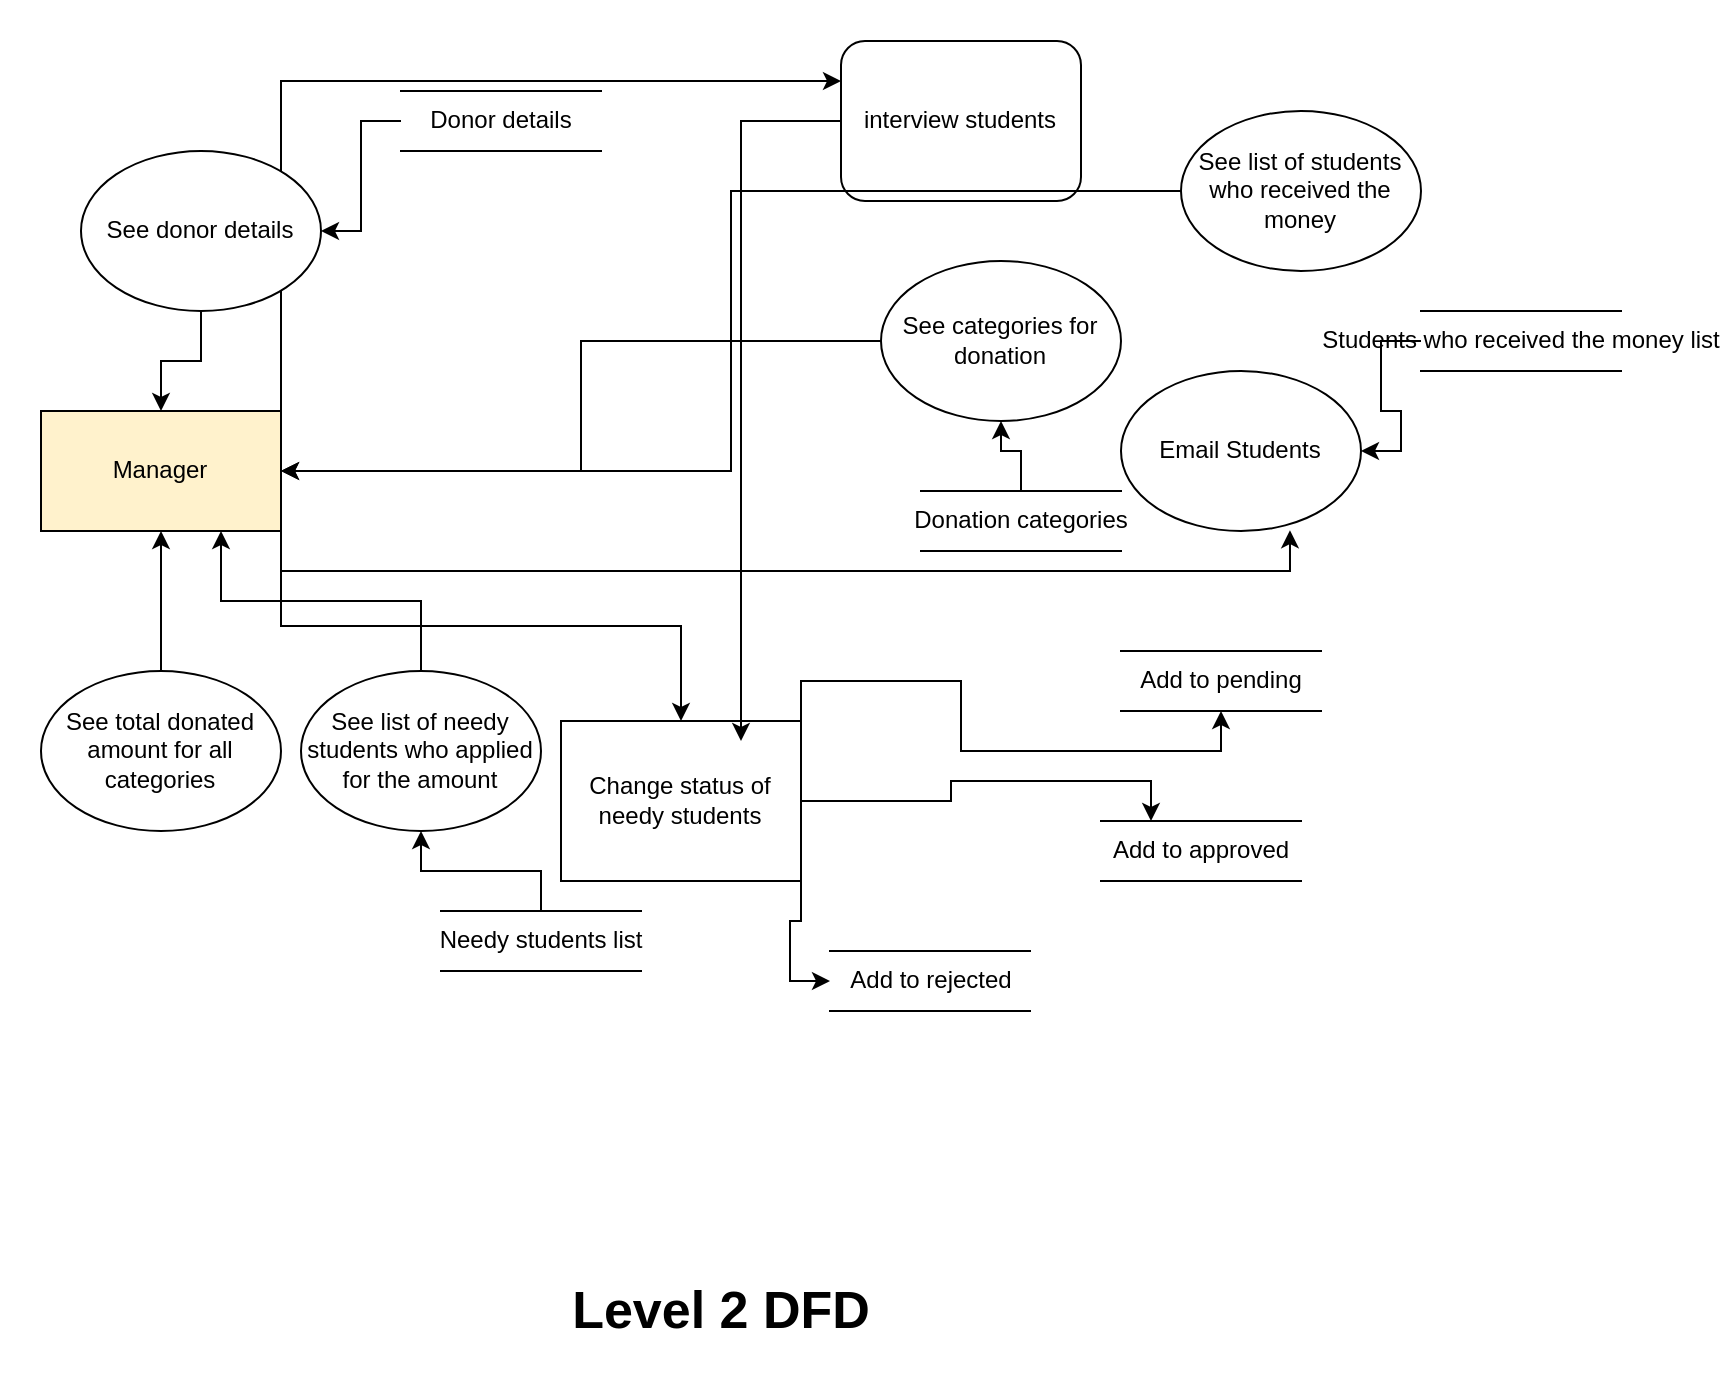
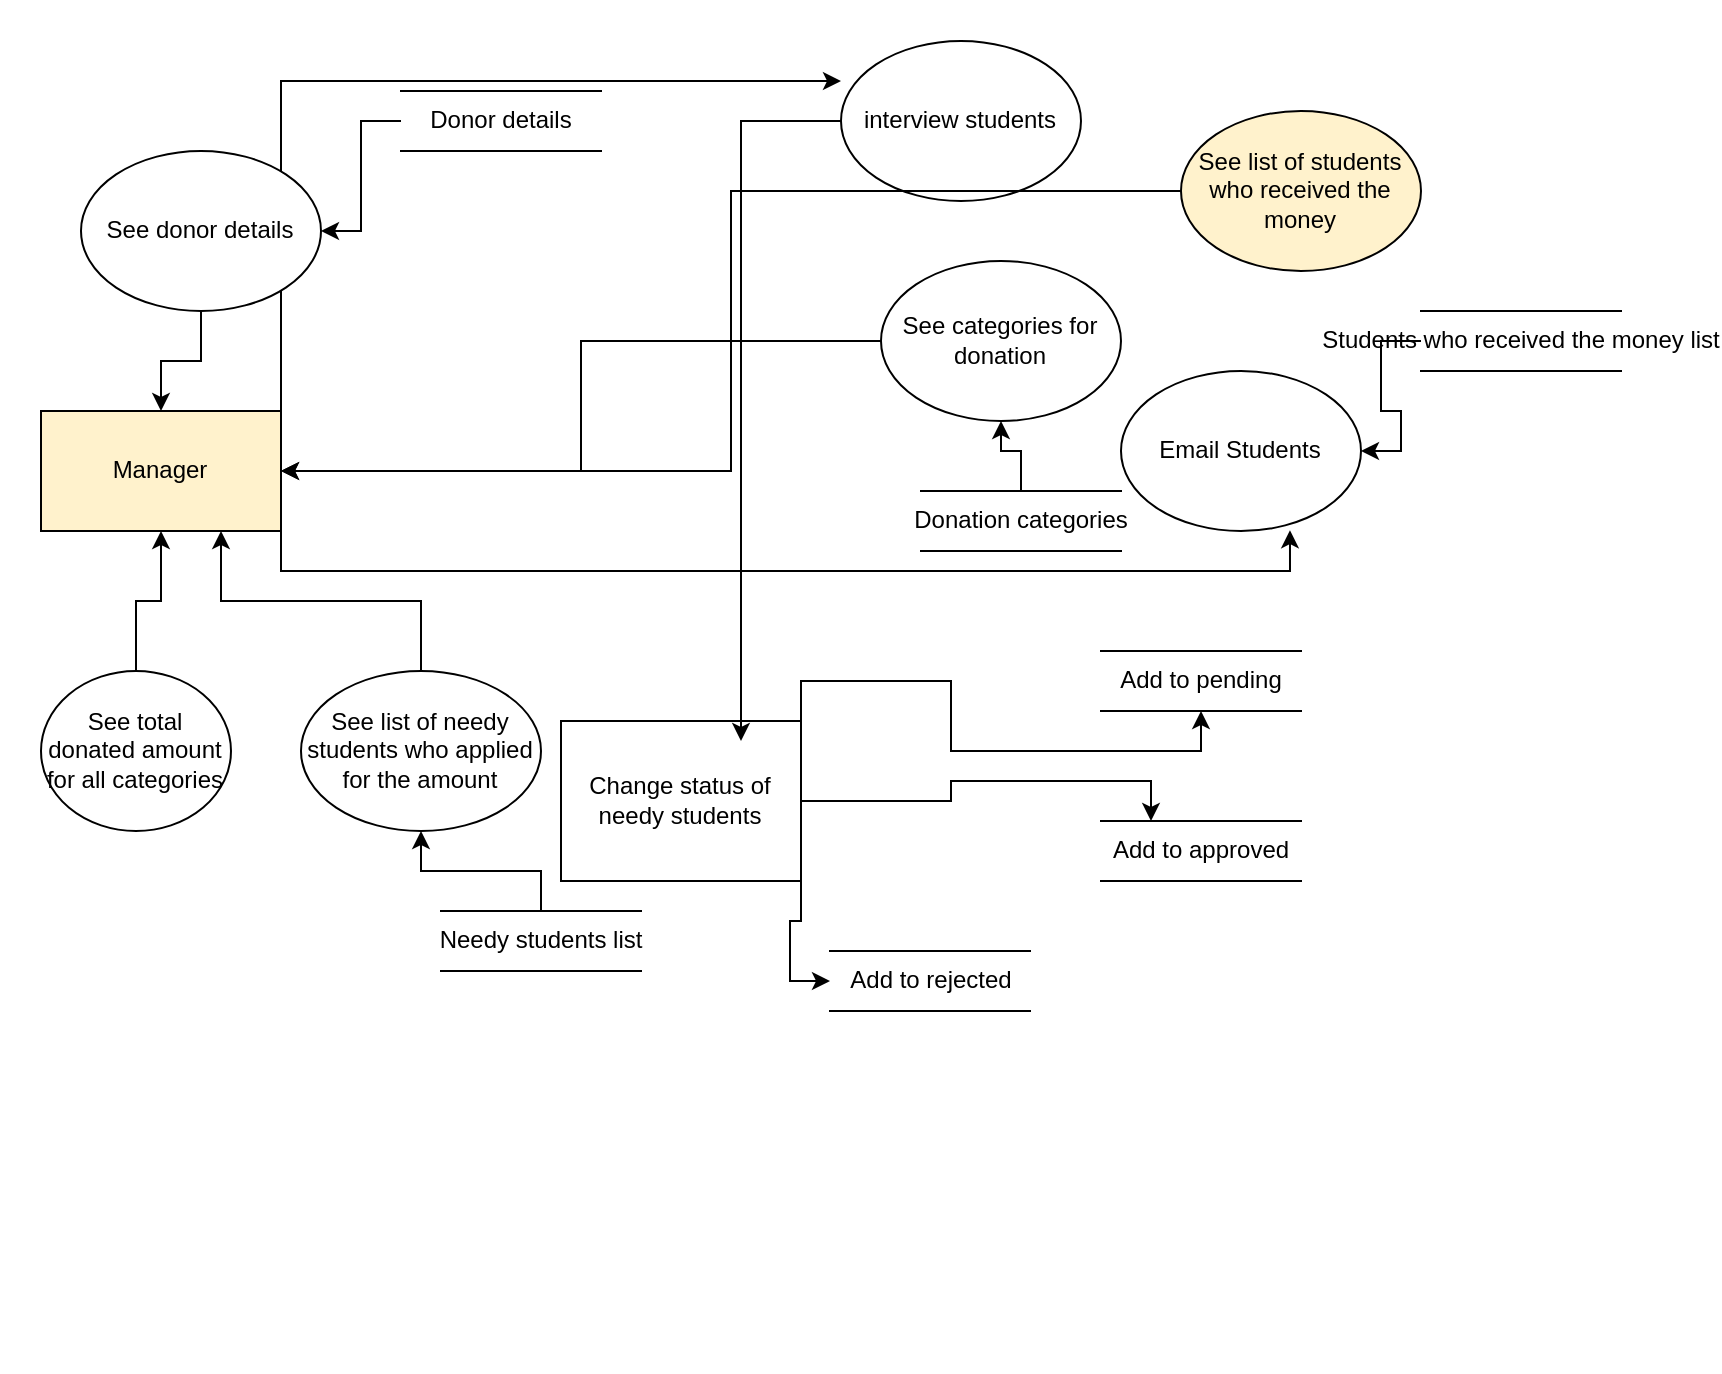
- <mxCell id="29" value="interview students" style="whiteSpace=wrap;html=1;rounded=1;" vertex="1" parent="1"><mxGeometry x="420" y="20" width="120" height="80" as="geometry" /></mxCell>
+ <mxCell id="29" value="interview students" style="ellipse;whiteSpace=wrap;html=1;" vertex="1" parent="1"><mxGeometry x="420" y="20" width="120" height="80" as="geometry" /></mxCell>
- <mxCell id="31" value="See list of students who received the money" style="ellipse;whiteSpace=wrap;html=1;" vertex="1" parent="1"><mxGeometry x="590" y="55" width="120" height="80" as="geometry" /></mxCell>
+ <mxCell id="31" value="See list of students who received the money" style="ellipse;whiteSpace=wrap;html=1;fillColor=#fff2cc;" vertex="1" parent="1"><mxGeometry x="590" y="55" width="120" height="80" as="geometry" /></mxCell>
- <mxCell id="2" style="edgeStyle=orthogonalEdgeStyle;rounded=0;orthogonalLoop=1;jettySize=auto;html=1;exitX=1;exitY=1;exitDx=0;exitDy=0;" edge="1" parent="1" source="5" target="23"><mxGeometry relative="1" as="geometry" /></mxCell>
- <mxCell id="24" value="Add to pending" style="html=1;dashed=0;whitespace=wrap;shape=partialRectangle;right=0;left=0;" vertex="1" parent="1"><mxGeometry x="560" y="325" width="100" height="30" as="geometry" /></mxCell>
+ <mxCell id="24" value="Add to pending" style="html=1;dashed=0;whitespace=wrap;shape=partialRectangle;right=0;left=0;" vertex="1" parent="1"><mxGeometry x="550" y="325" width="100" height="30" as="geometry" /></mxCell>
- <mxCell id="15" value="See total donated amount for all categories" style="ellipse;whiteSpace=wrap;html=1;" vertex="1" parent="1"><mxGeometry x="20" y="335" width="120" height="80" as="geometry" /></mxCell>
+ <mxCell id="15" value="See total donated amount for all categories" style="ellipse;whiteSpace=wrap;html=1;" vertex="1" parent="1"><mxGeometry x="20" y="335" width="95" height="80" as="geometry" /></mxCell>
- <mxCell id="34" value="&lt;b&gt;&lt;font style=&quot;font-size: 26px&quot;&gt;Level 2 DFD&lt;/font&gt;&lt;/b&gt;" style="text;html=1;align=center;verticalAlign=middle;resizable=0;points=[];autosize=1;strokeColor=none;fillColor=none;" vertex="1" parent="1"><mxGeometry x="280" y="645" width="160" height="20" as="geometry" /></mxCell>
